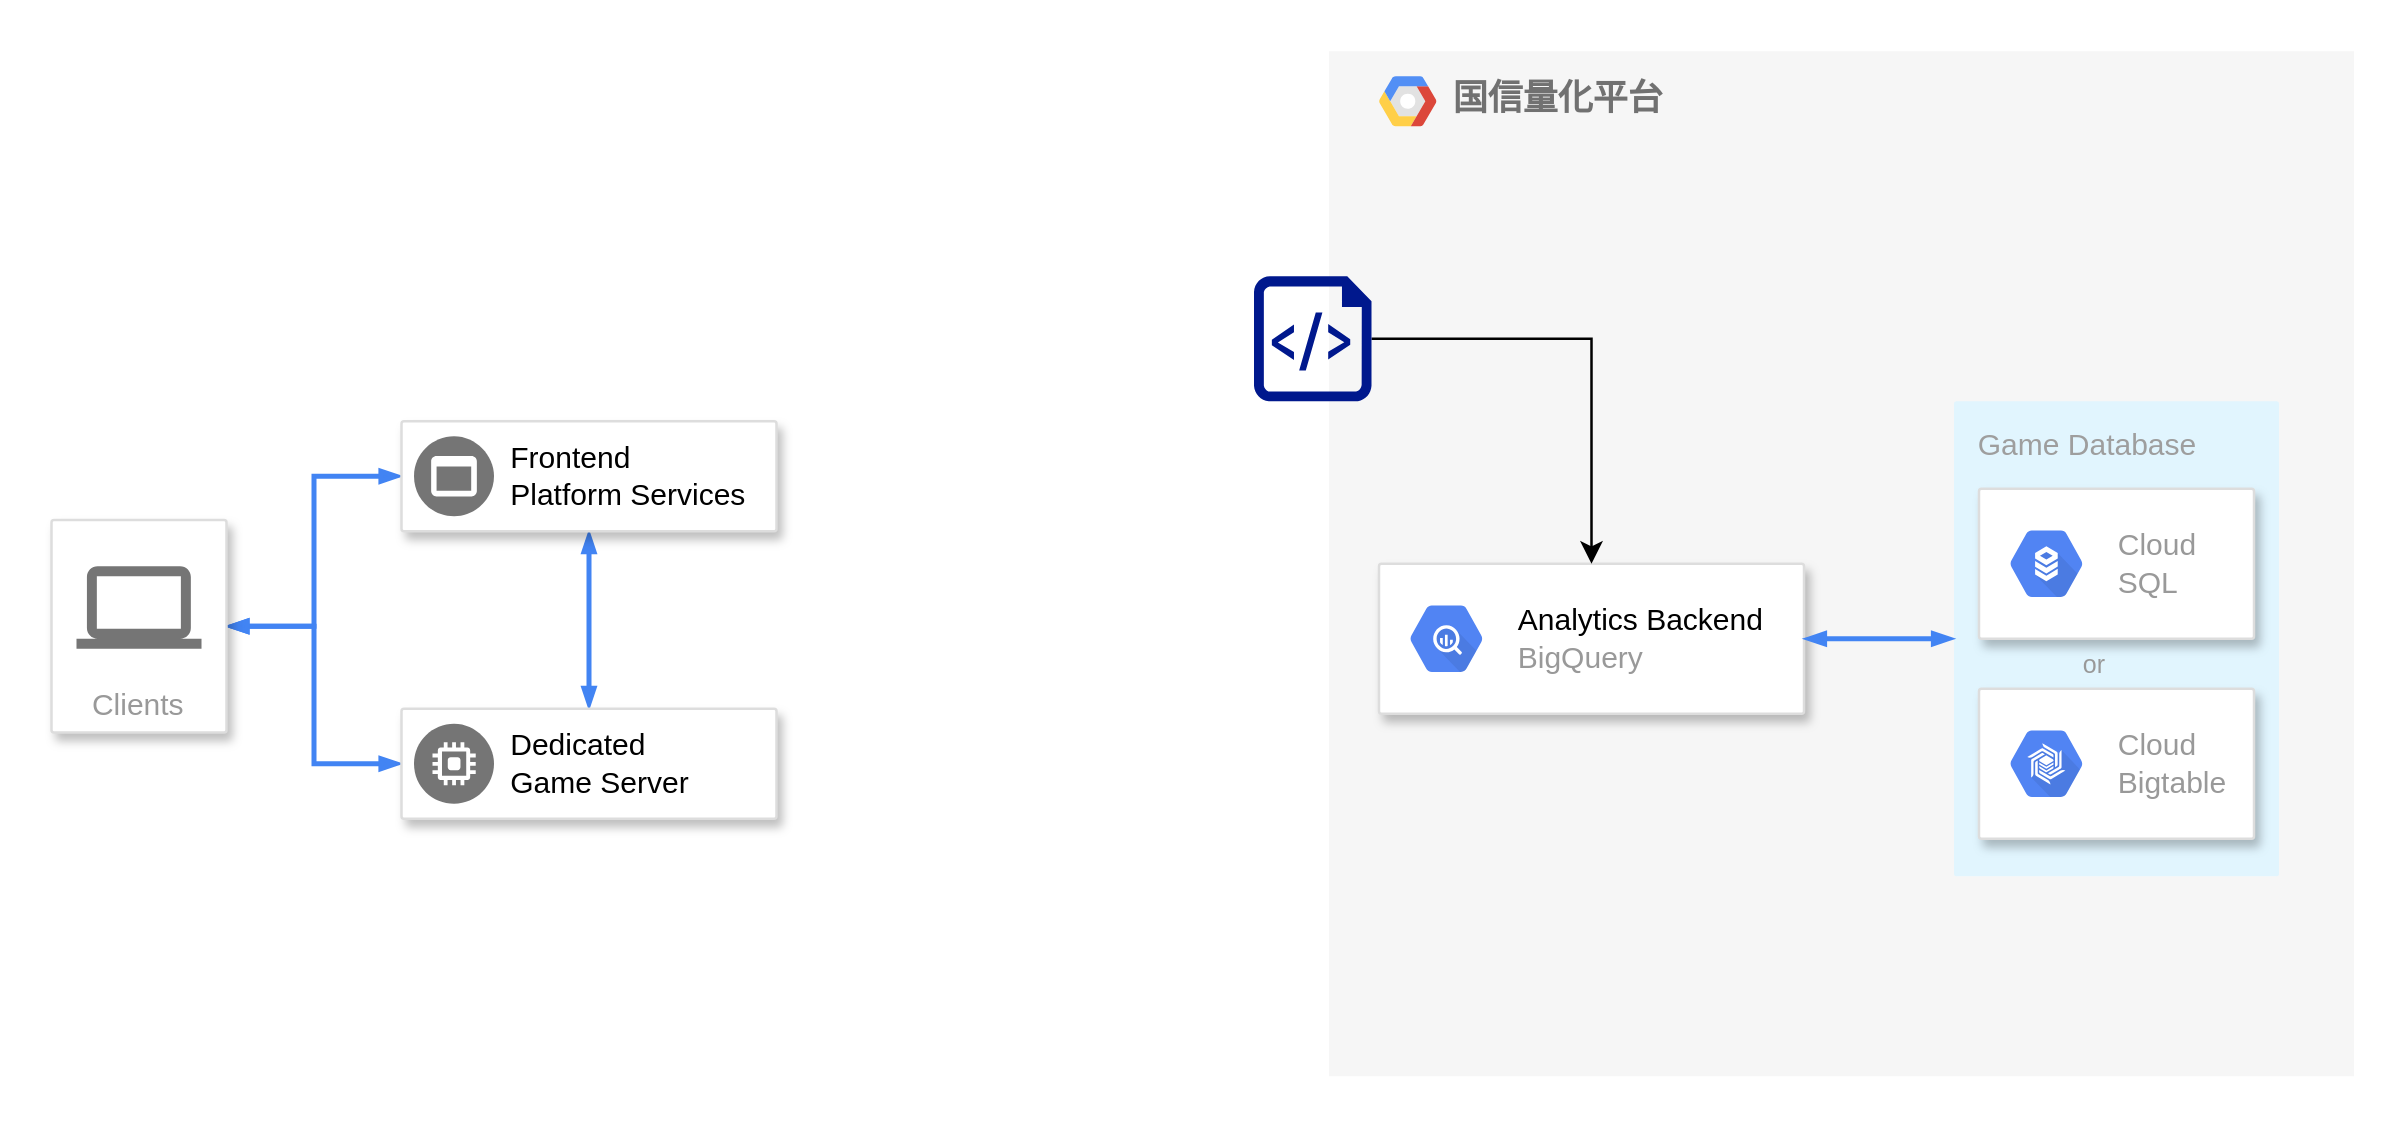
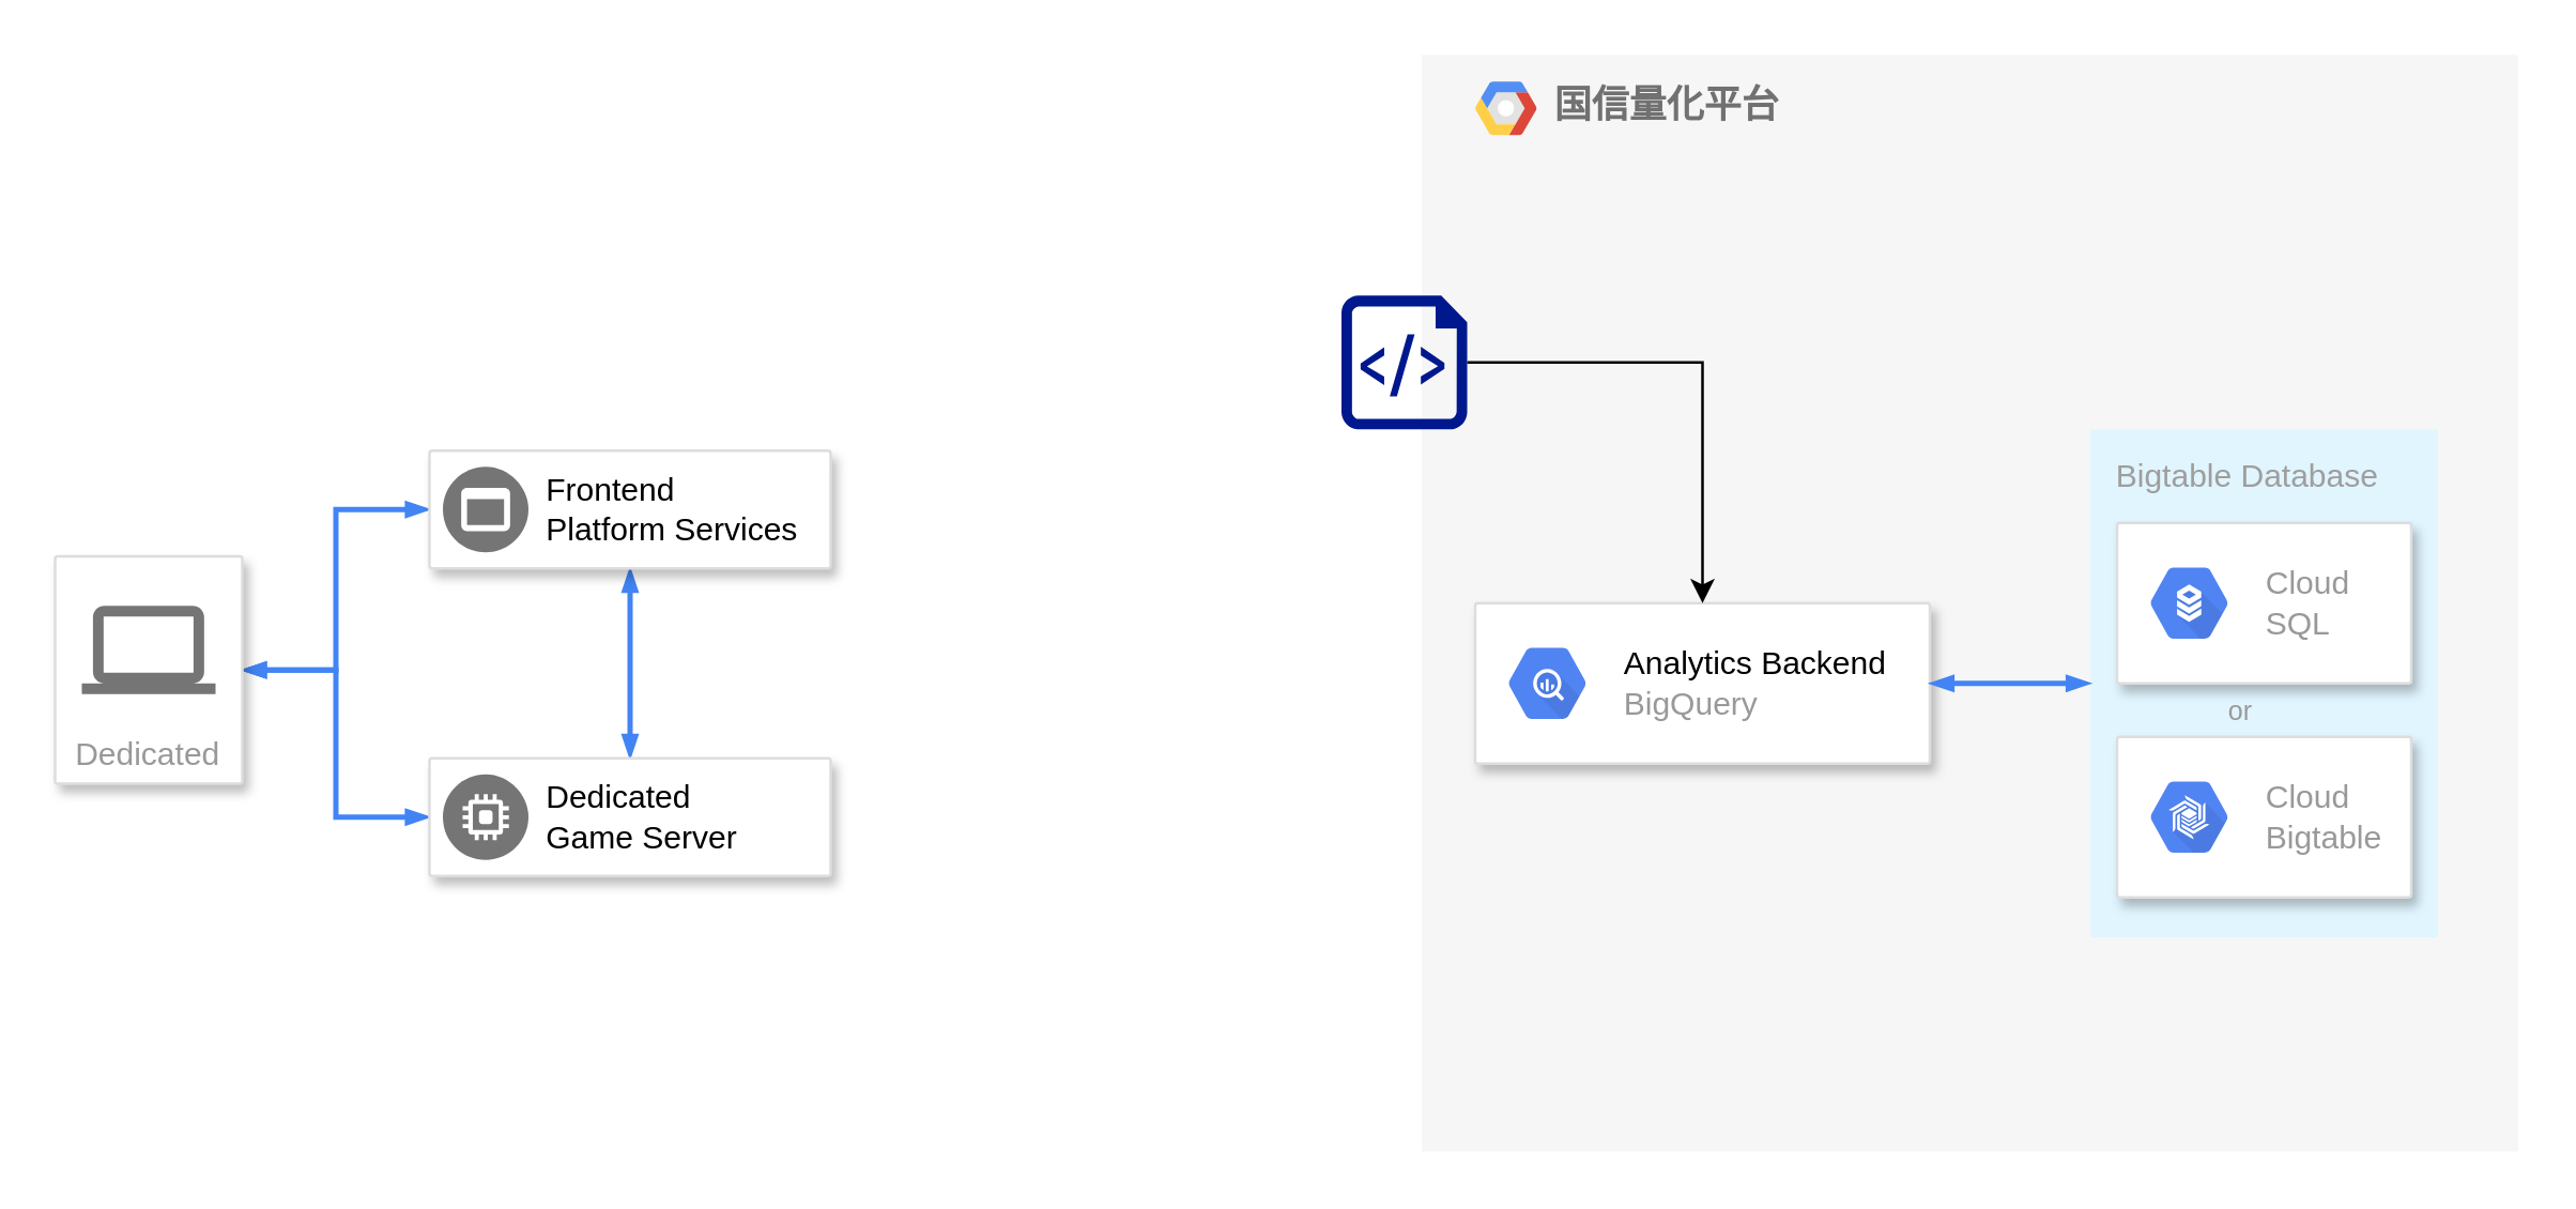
- <mxCell id="14" value="Game Database" style="rounded=1;absoluteArcSize=1;arcSize=2;html=1;strokeColor=none;gradientColor=none;shadow=0;dashed=0;strokeColor=none;fontSize=12;fontColor=#9E9E9E;align=left;verticalAlign=top;spacing=10;spacingTop=-4;fillColor=#E1F5FE;" parent="11" vertex="1"><mxGeometry x="250" y="140" width="130" height="190" as="geometry" /></mxCell>
+ <mxCell id="14" value="Bigtable Database" style="rounded=1;absoluteArcSize=1;arcSize=2;html=1;strokeColor=none;gradientColor=none;shadow=0;dashed=0;strokeColor=none;fontSize=12;fontColor=#9E9E9E;align=left;verticalAlign=top;spacing=10;spacingTop=-4;fillColor=#E1F5FE;" parent="11" vertex="1"><mxGeometry x="250" y="140" width="130" height="190" as="geometry" /></mxCell>
- <mxCell id="4" value="Clients" style="strokeColor=#dddddd;fillColor=#ffffff;shadow=1;strokeWidth=1;rounded=1;absoluteArcSize=1;arcSize=2;labelPosition=center;verticalLabelPosition=middle;align=center;verticalAlign=bottom;spacingLeft=0;fontColor=#999999;fontSize=12;whiteSpace=wrap;spacingBottom=2;html=1;" parent="1" vertex="1"><mxGeometry x="20" y="207.5" width="70" height="85" as="geometry" /></mxCell>
+ <mxCell id="4" value="Dedicated" style="strokeColor=#dddddd;fillColor=#ffffff;shadow=1;strokeWidth=1;rounded=1;absoluteArcSize=1;arcSize=2;labelPosition=center;verticalLabelPosition=middle;align=center;verticalAlign=bottom;spacingLeft=0;fontColor=#999999;fontSize=12;whiteSpace=wrap;spacingBottom=2;html=1;" parent="1" vertex="1"><mxGeometry x="20" y="207.5" width="70" height="85" as="geometry" /></mxCell>
